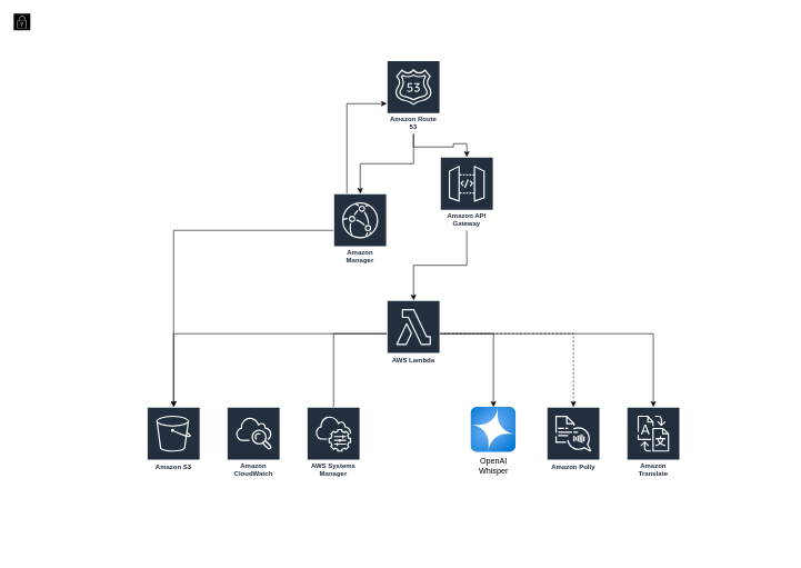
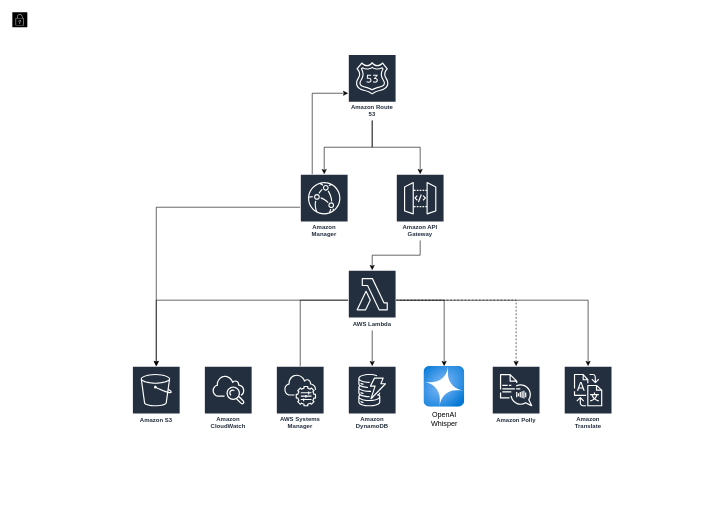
- <mxCell id="15" value="Amazon API Gateway" style="sketch=0;outlineConnect=0;fontColor=#232F3E;gradientColor=none;strokeColor=#ffffff;fillColor=#232F3E;dashed=0;verticalLabelPosition=middle;verticalAlign=bottom;align=center;html=1;whiteSpace=wrap;fontSize=10;fontStyle=1;spacing=3;shape=mxgraph.aws4.productIcon;prIcon=mxgraph.aws4.api_gateway;" parent="2" vertex="1"><mxGeometry x="640" y="215" width="80" height="110" as="geometry" /></mxCell>
+ <mxCell id="15" value="Amazon API Gateway" style="sketch=0;outlineConnect=0;fontColor=#232F3E;gradientColor=none;strokeColor=#ffffff;fillColor=#232F3E;dashed=0;verticalLabelPosition=middle;verticalAlign=bottom;align=center;html=1;whiteSpace=wrap;fontSize=10;fontStyle=1;spacing=3;shape=mxgraph.aws4.productIcon;prIcon=mxgraph.aws4.api_gateway;" parent="2" vertex="1"><mxGeometry x="640" y="270" width="80" height="110" as="geometry" /></mxCell>
+ <mxCell id="20" style="edgeStyle=orthogonalEdgeStyle;rounded=0;orthogonalLoop=1;jettySize=auto;html=1;" edge="1" parent="2" source="21" target="28"><mxGeometry relative="1" as="geometry" /></mxCell>
+ <mxCell id="28" value="Amazon DynamoDB" style="sketch=0;outlineConnect=0;fontColor=#232F3E;gradientColor=none;strokeColor=#ffffff;fillColor=#232F3E;dashed=0;verticalLabelPosition=middle;verticalAlign=bottom;align=center;html=1;whiteSpace=wrap;fontSize=10;fontStyle=1;spacing=3;shape=mxgraph.aws4.productIcon;prIcon=mxgraph.aws4.dynamodb;" vertex="1" parent="2"><mxGeometry x="560" y="590" width="80" height="110" as="geometry" /></mxCell>
